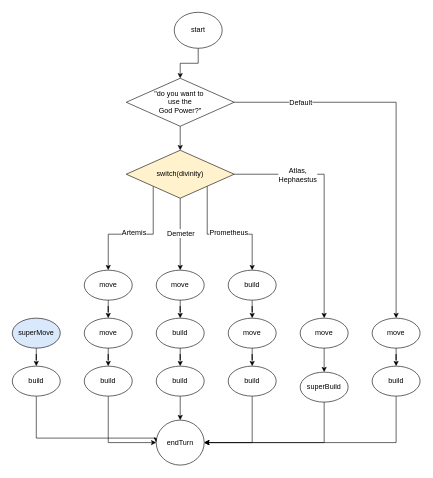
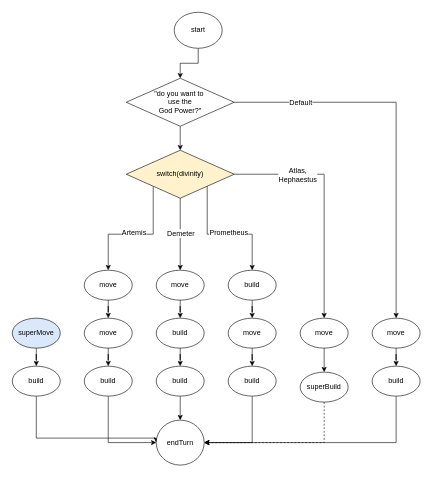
- <mxCell id="20" style="edgeStyle=orthogonalEdgeStyle;rounded=0;orthogonalLoop=1;jettySize=auto;html=1;exitX=0.5;exitY=1;exitDx=0;exitDy=0;entryX=1;entryY=0.5;entryDx=0;entryDy=0;" parent="1" source="44" target="4" edge="1"><mxGeometry relative="1" as="geometry" /></mxCell>
+ <mxCell id="20" style="edgeStyle=orthogonalEdgeStyle;rounded=0;orthogonalLoop=1;jettySize=auto;html=1;exitX=0.5;exitY=1;exitDx=0;exitDy=0;entryX=1;entryY=0.5;entryDx=0;entryDy=0;dashed=1;" parent="1" source="44" target="4" edge="1"><mxGeometry relative="1" as="geometry" /></mxCell>
